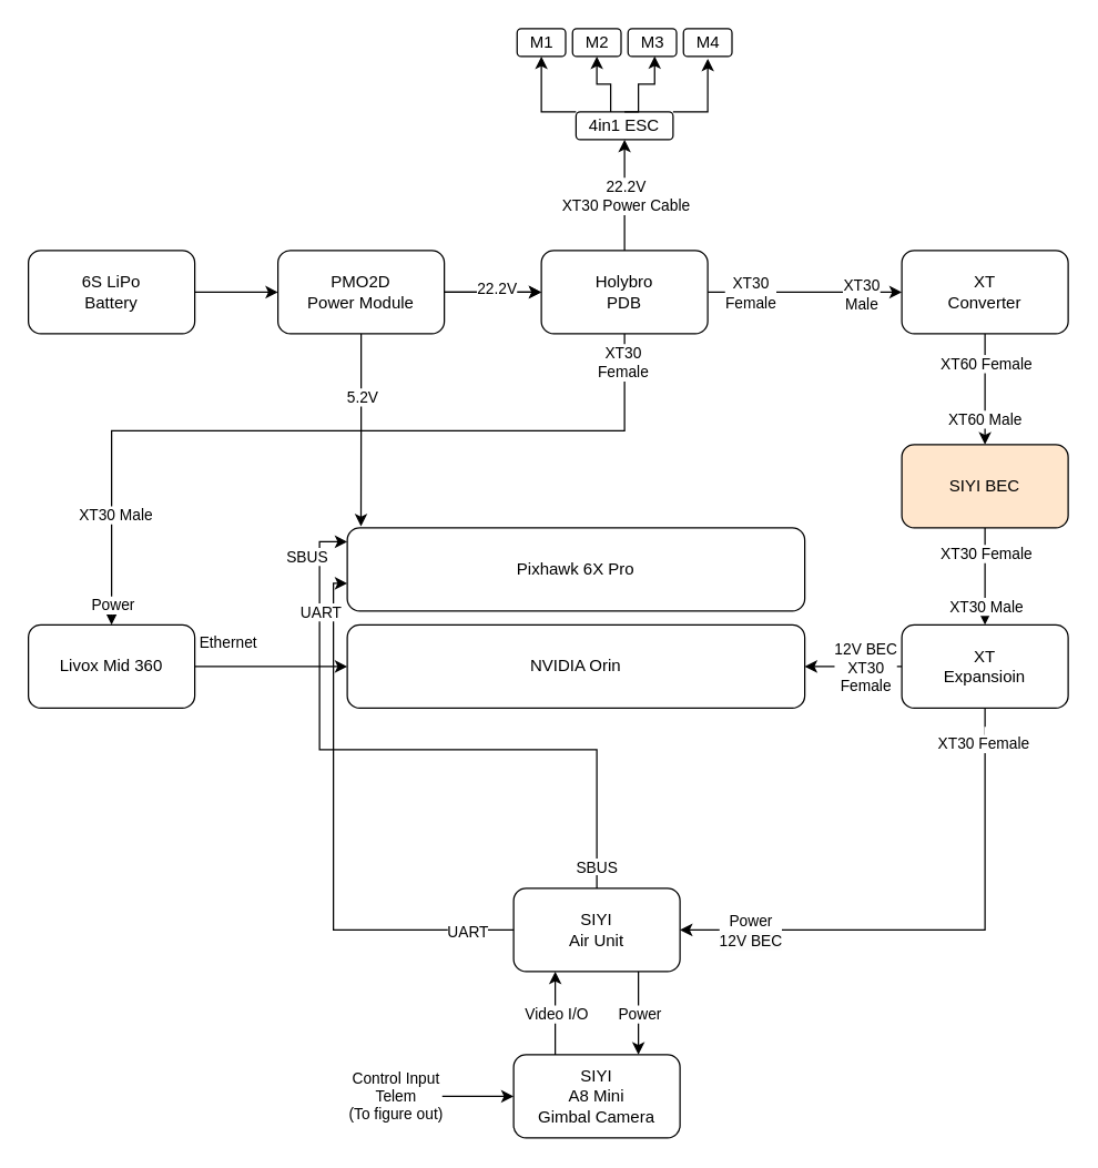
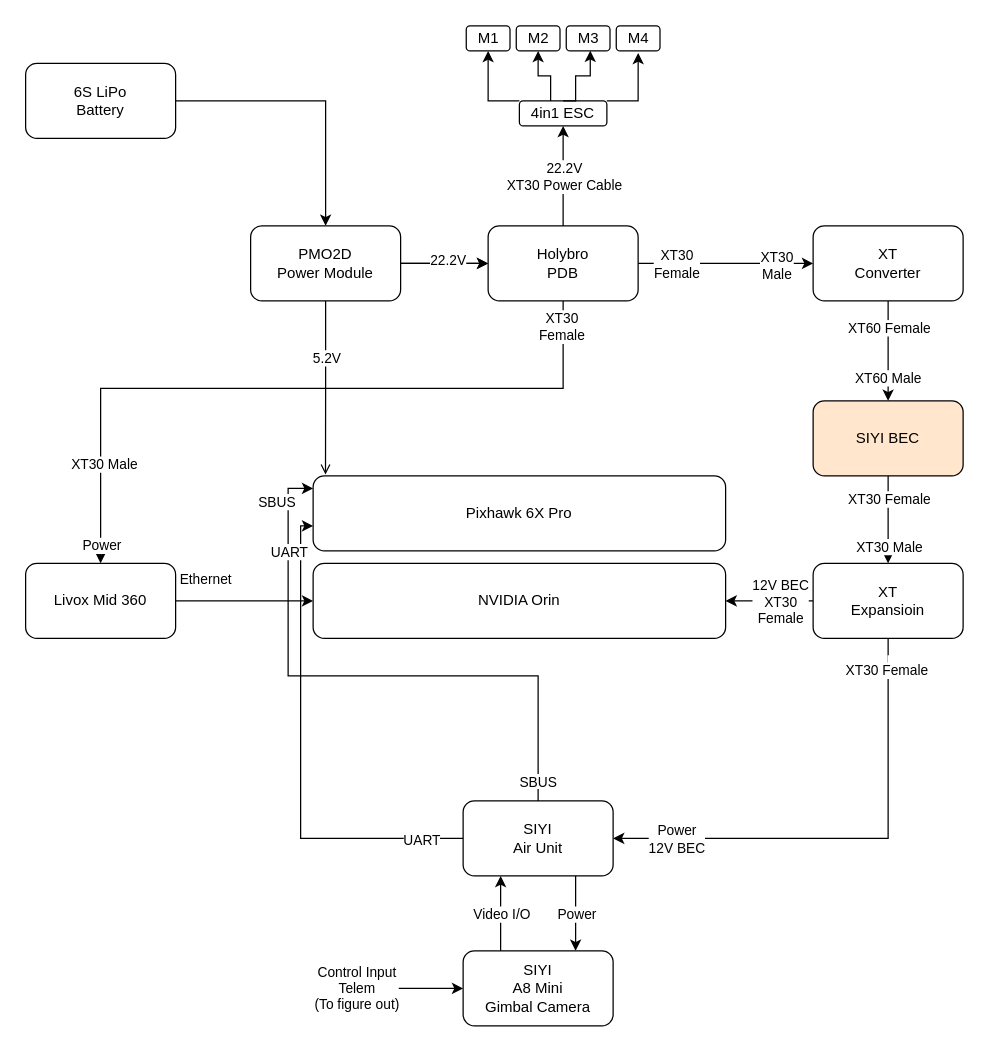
- <mxCell id="22" value="6S LiPo&lt;div&gt;Battery&lt;/div&gt;" style="rounded=1;whiteSpace=wrap;html=1;" parent="1" vertex="1"><mxGeometry x="20" y="180" width="120" height="60" as="geometry" /></mxCell>
+ <mxCell id="22" value="6S LiPo&lt;div&gt;Battery&lt;/div&gt;" style="rounded=1;whiteSpace=wrap;html=1;" parent="1" vertex="1"><mxGeometry x="20" y="50" width="120" height="60" as="geometry" /></mxCell>
- <mxCell id="46" style="edgeStyle=orthogonalEdgeStyle;rounded=0;orthogonalLoop=1;jettySize=auto;html=1;entryX=0.03;entryY=-0.017;entryDx=0;entryDy=0;entryPerimeter=0;" parent="1" source="26" target="2" edge="1"><mxGeometry relative="1" as="geometry" /></mxCell>
+ <mxCell id="46" style="edgeStyle=orthogonalEdgeStyle;rounded=0;orthogonalLoop=1;jettySize=auto;html=1;entryX=0.03;entryY=-0.017;entryDx=0;entryDy=0;entryPerimeter=0;endArrow=open;" parent="1" source="26" target="2" edge="1"><mxGeometry relative="1" as="geometry" /></mxCell>
